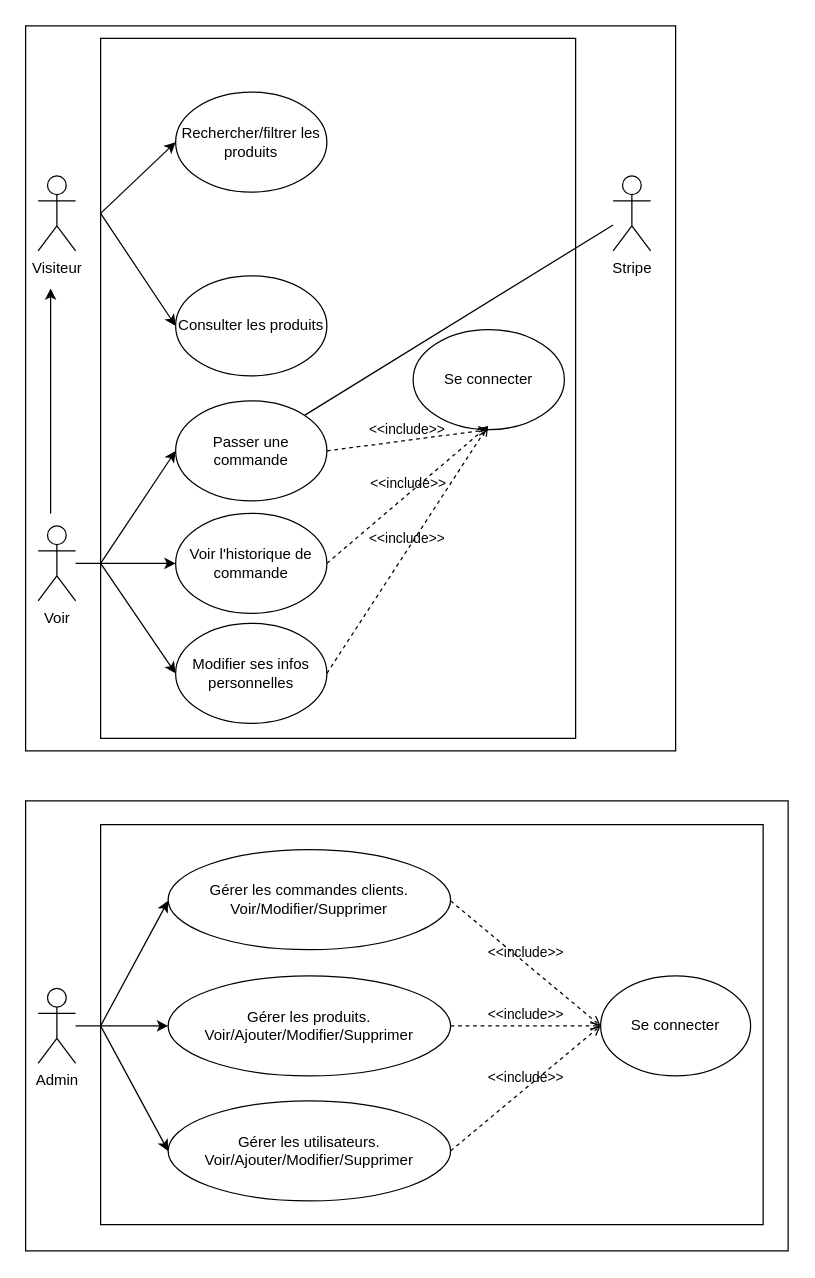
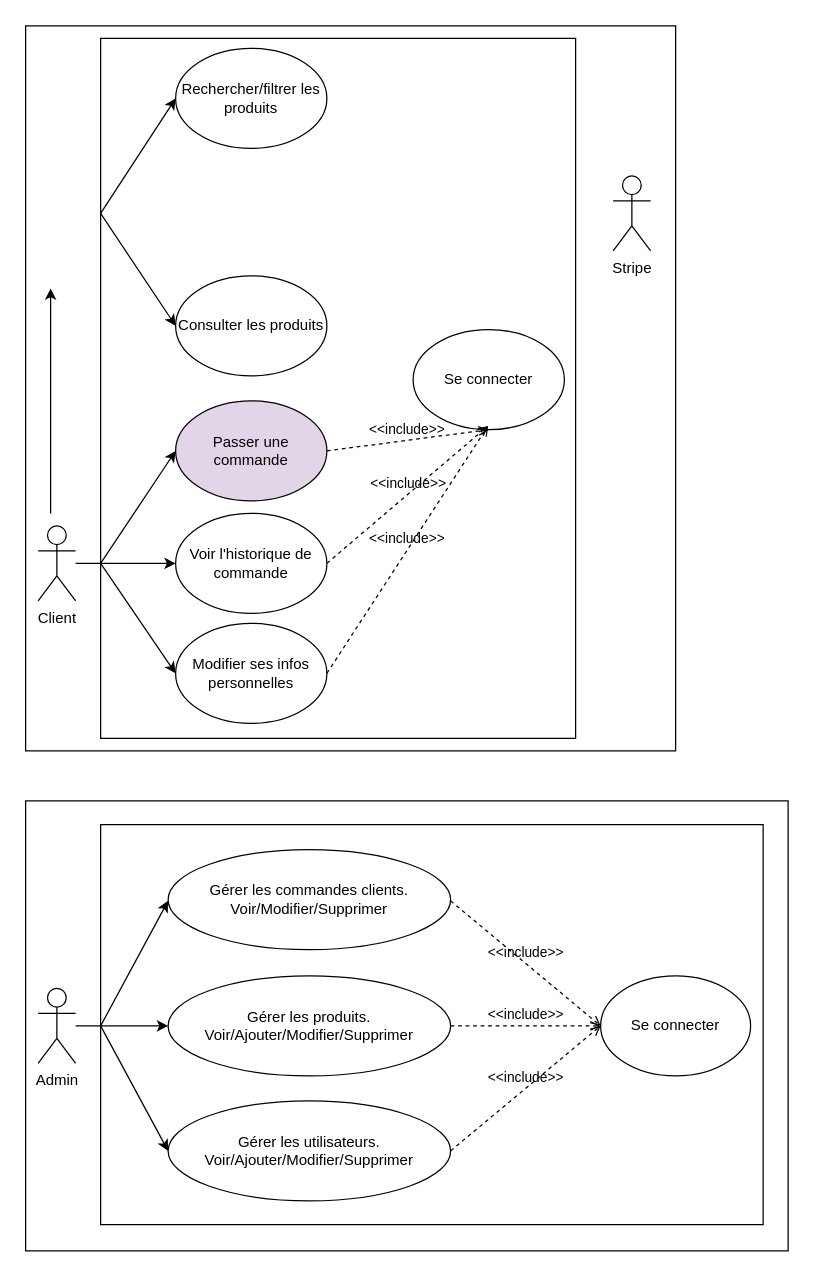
- <mxCell id="14" value="Rechercher/filtrer les produits" style="ellipse;whiteSpace=wrap;html=1;" parent="1" vertex="1"><mxGeometry x="140" y="73" width="121" height="80" as="geometry" /></mxCell>
+ <mxCell id="14" value="Rechercher/filtrer les produits" style="ellipse;whiteSpace=wrap;html=1;" parent="1" vertex="1"><mxGeometry x="140" y="38" width="121" height="80" as="geometry" /></mxCell>
- <mxCell id="19" value="Visiteur" style="shape=umlActor;verticalLabelPosition=bottom;verticalAlign=top;html=1;outlineConnect=0;" parent="1" vertex="1"><mxGeometry x="30" y="140" width="30" height="60" as="geometry" /></mxCell>
- <mxCell id="31" value="" style="endArrow=none;html=1;rounded=0;entryX=1;entryY=0;entryDx=0;entryDy=0;" parent="1" source="30" target="15" edge="1"><mxGeometry width="50" height="50" relative="1" as="geometry"><mxPoint x="10" y="350" as="sourcePoint" /><mxPoint x="60" y="300" as="targetPoint" /></mxGeometry></mxCell>
- <mxCell id="15" value="Passer une commande " style="ellipse;whiteSpace=wrap;html=1;" parent="1" vertex="1"><mxGeometry x="140" y="320" width="121" height="80" as="geometry" /></mxCell>
+ <mxCell id="15" value="Passer une commande " style="ellipse;whiteSpace=wrap;html=1;fillColor=#e1d5e7;" parent="1" vertex="1"><mxGeometry x="140" y="320" width="121" height="80" as="geometry" /></mxCell>
- <mxCell id="21" value="Voir" style="shape=umlActor;verticalLabelPosition=bottom;verticalAlign=top;html=1;outlineConnect=0;" parent="1" vertex="1"><mxGeometry x="30" y="420" width="30" height="60" as="geometry" /></mxCell>
+ <mxCell id="21" value="Client" style="shape=umlActor;verticalLabelPosition=bottom;verticalAlign=top;html=1;outlineConnect=0;" parent="1" vertex="1"><mxGeometry x="30" y="420" width="30" height="60" as="geometry" /></mxCell>
